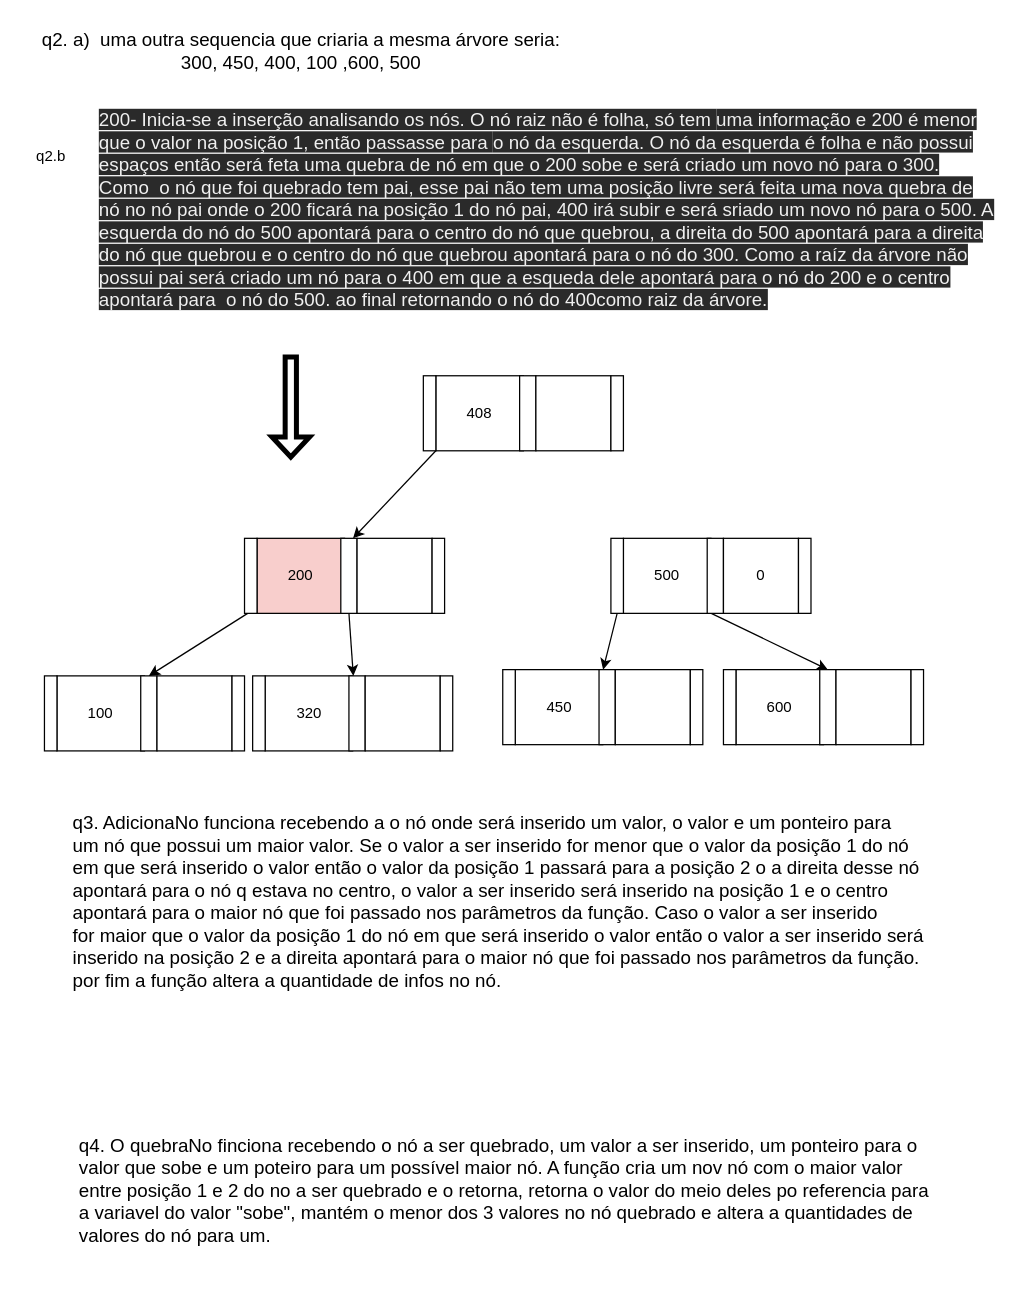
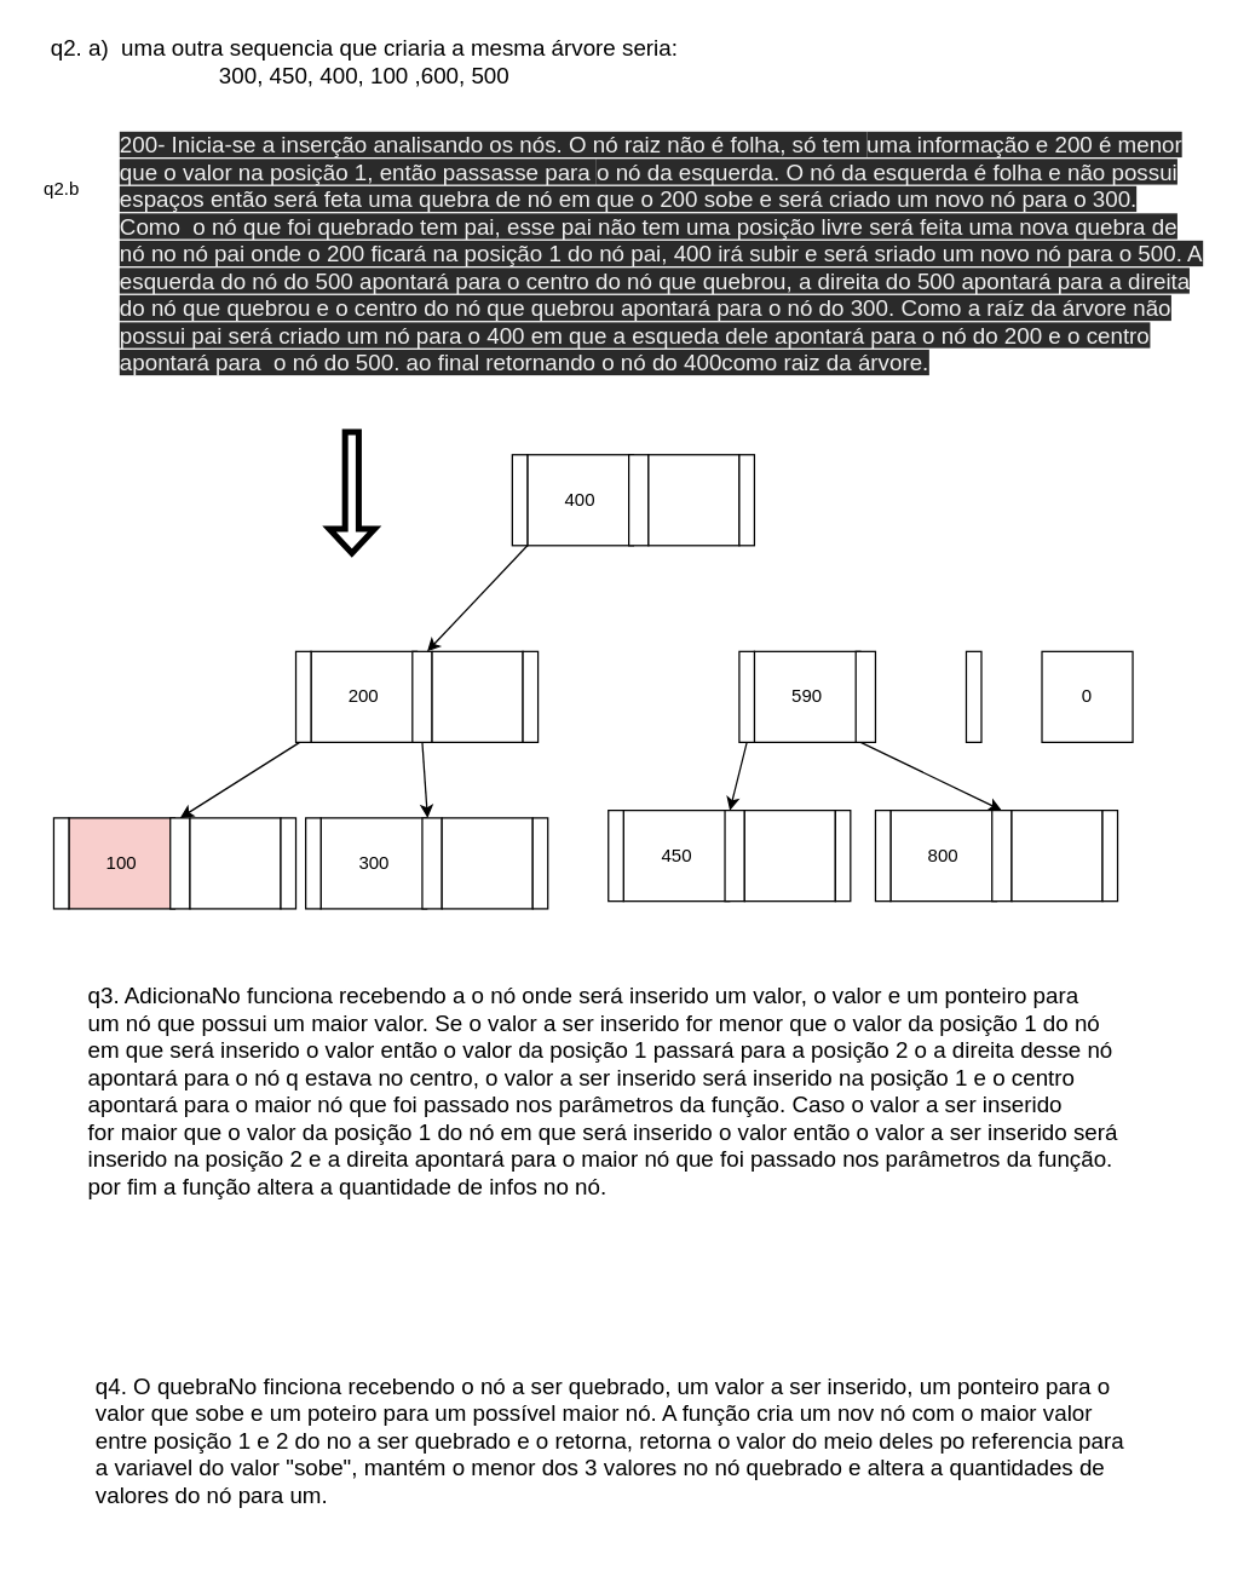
- <mxCell id="45" value="408" style="rounded=0;whiteSpace=wrap;html=1;" parent="1" vertex="1"><mxGeometry x="348" y="300" width="70" height="60" as="geometry" /></mxCell>
+ <mxCell id="45" value="400" style="rounded=0;whiteSpace=wrap;html=1;" parent="1" vertex="1"><mxGeometry x="348" y="300" width="70" height="60" as="geometry" /></mxCell>
- <mxCell id="16" value="200" style="rounded=0;whiteSpace=wrap;html=1;fillColor=#f8cecc;" parent="1" vertex="1"><mxGeometry x="205" y="430" width="70" height="60" as="geometry" /></mxCell>
+ <mxCell id="16" value="200" style="rounded=0;whiteSpace=wrap;html=1;" parent="1" vertex="1"><mxGeometry x="205" y="430" width="70" height="60" as="geometry" /></mxCell>
- <mxCell id="24" value="500" style="rounded=0;whiteSpace=wrap;html=1;" parent="1" vertex="1"><mxGeometry x="498" y="430" width="70" height="60" as="geometry" /></mxCell>
+ <mxCell id="24" value="590" style="rounded=0;whiteSpace=wrap;html=1;" parent="1" vertex="1"><mxGeometry x="498" y="430" width="70" height="60" as="geometry" /></mxCell>
- <mxCell id="29" value="0" style="whiteSpace=wrap;html=1;" parent="1" vertex="1"><mxGeometry x="578" y="430" width="60" height="60" as="geometry" /></mxCell>
+ <mxCell id="29" value="0" style="whiteSpace=wrap;html=1;" parent="1" vertex="1"><mxGeometry x="688" y="430" width="60" height="60" as="geometry" /></mxCell>
- <mxCell id="38" value="600" style="rounded=0;whiteSpace=wrap;html=1;" parent="1" vertex="1"><mxGeometry x="588" y="535" width="70" height="60" as="geometry" /></mxCell>
+ <mxCell id="38" value="800" style="rounded=0;whiteSpace=wrap;html=1;" parent="1" vertex="1"><mxGeometry x="588" y="535" width="70" height="60" as="geometry" /></mxCell>
- <mxCell id="9" value="100" style="rounded=0;whiteSpace=wrap;html=1;" parent="1" vertex="1"><mxGeometry x="45" y="540" width="70" height="60" as="geometry" /></mxCell>
+ <mxCell id="9" value="100" style="rounded=0;whiteSpace=wrap;html=1;fillColor=#f8cecc;" parent="1" vertex="1"><mxGeometry x="45" y="540" width="70" height="60" as="geometry" /></mxCell>
- <mxCell id="3" value="320" style="rounded=0;whiteSpace=wrap;html=1;" parent="1" vertex="1"><mxGeometry x="211.5" y="540" width="70" height="60" as="geometry" /></mxCell>
+ <mxCell id="3" value="300" style="rounded=0;whiteSpace=wrap;html=1;" parent="1" vertex="1"><mxGeometry x="211.5" y="540" width="70" height="60" as="geometry" /></mxCell>
